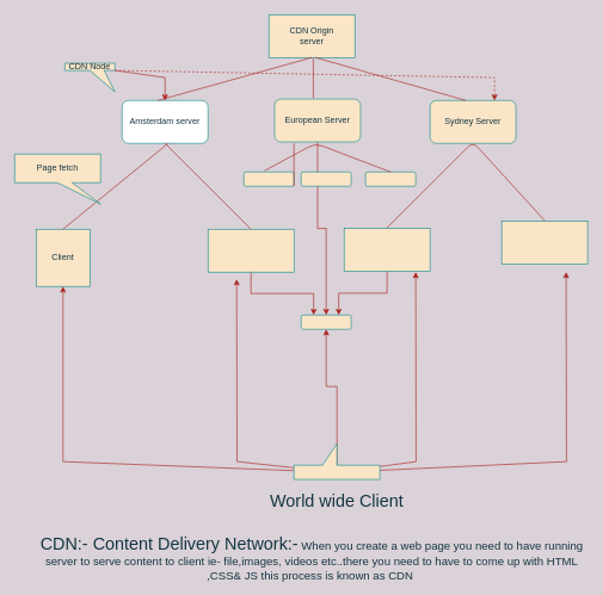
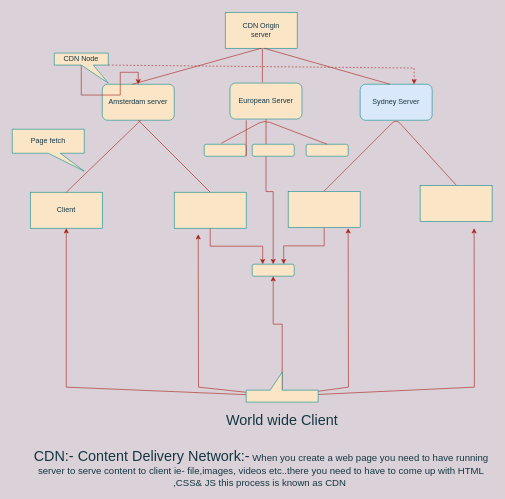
- <mxCell id="27" value="CDN Node" style="shape=callout;whiteSpace=wrap;html=1;perimeter=calloutPerimeter;position2=1;fillColor=#FAE5C7;strokeColor=#0F8B8D;fontColor=#143642;" parent="1" vertex="1"><mxGeometry x="90" y="88" width="70" height="40" as="geometry" /></mxCell>
+ <mxCell id="27" value="CDN Node" style="shape=callout;whiteSpace=wrap;html=1;perimeter=calloutPerimeter;position2=1;fillColor=#FAE5C7;strokeColor=#0F8B8D;fontColor=#143642;" parent="1" vertex="1"><mxGeometry x="90" y="88" width="90" height="50" as="geometry" /></mxCell>
- <mxCell id="3" value="Amsterdam server" style="rounded=1;whiteSpace=wrap;html=1;fillColor=#ffffff;strokeColor=#0F8B8D;fontColor=#143642;" parent="1" vertex="1"><mxGeometry x="170" y="140" width="120" height="60" as="geometry" /></mxCell>
+ <mxCell id="3" value="Amsterdam server" style="rounded=1;whiteSpace=wrap;html=1;fillColor=#FAE5C7;strokeColor=#0F8B8D;fontColor=#143642;" parent="1" vertex="1"><mxGeometry x="170" y="140" width="120" height="60" as="geometry" /></mxCell>
- <mxCell id="4" value="Sydney Server" style="rounded=1;whiteSpace=wrap;html=1;fillColor=#FAE5C7;strokeColor=#0F8B8D;fontColor=#143642;" parent="1" vertex="1"><mxGeometry x="600" y="140" width="120" height="60" as="geometry" /></mxCell>
+ <mxCell id="4" value="Sydney Server" style="rounded=1;whiteSpace=wrap;html=1;fillColor=#dae8fc;strokeColor=#0F8B8D;fontColor=#143642;" parent="1" vertex="1"><mxGeometry x="600" y="140" width="120" height="60" as="geometry" /></mxCell>
- <mxCell id="7" value="Client" style="rounded=0;whiteSpace=wrap;html=1;fillColor=#FAE5C7;strokeColor=#0F8B8D;fontColor=#143642;" parent="1" vertex="1"><mxGeometry x="50" y="320" width="75" height="80" as="geometry" /></mxCell>
+ <mxCell id="7" value="Client" style="rounded=0;whiteSpace=wrap;html=1;fillColor=#FAE5C7;strokeColor=#0F8B8D;fontColor=#143642;" parent="1" vertex="1"><mxGeometry x="50" y="320" width="120" height="60" as="geometry" /></mxCell>
